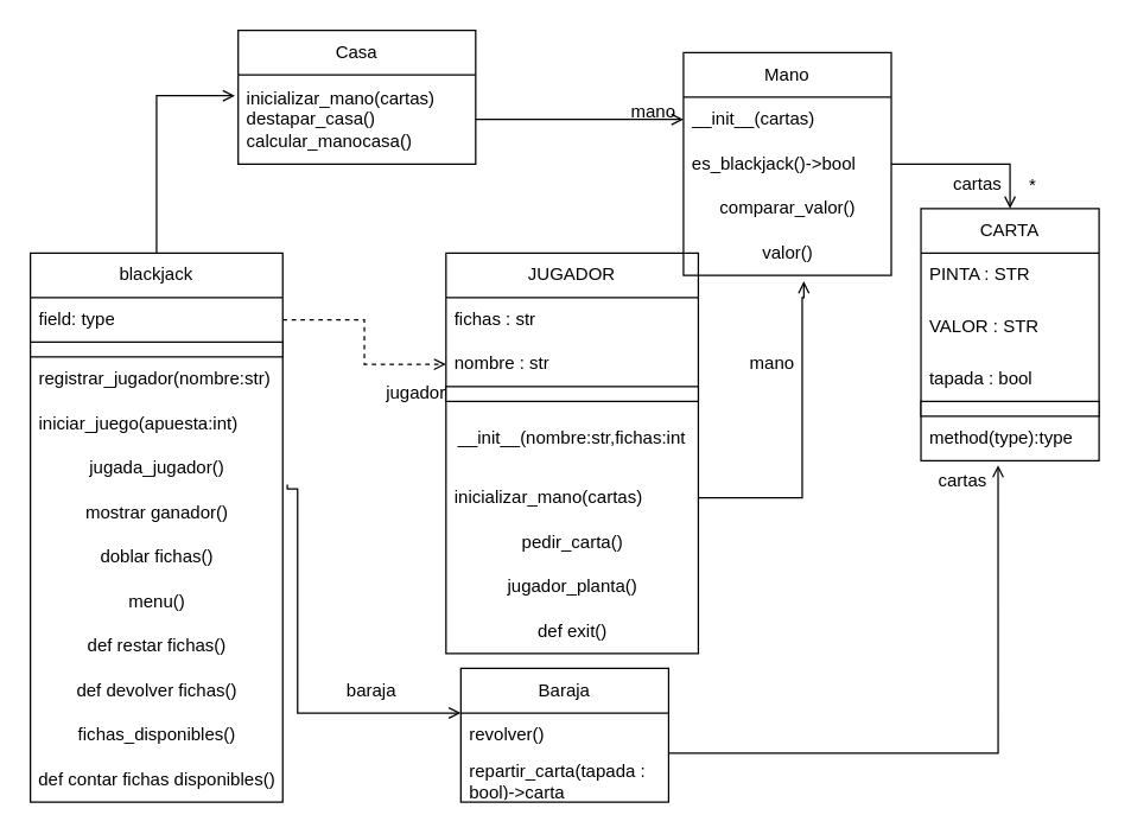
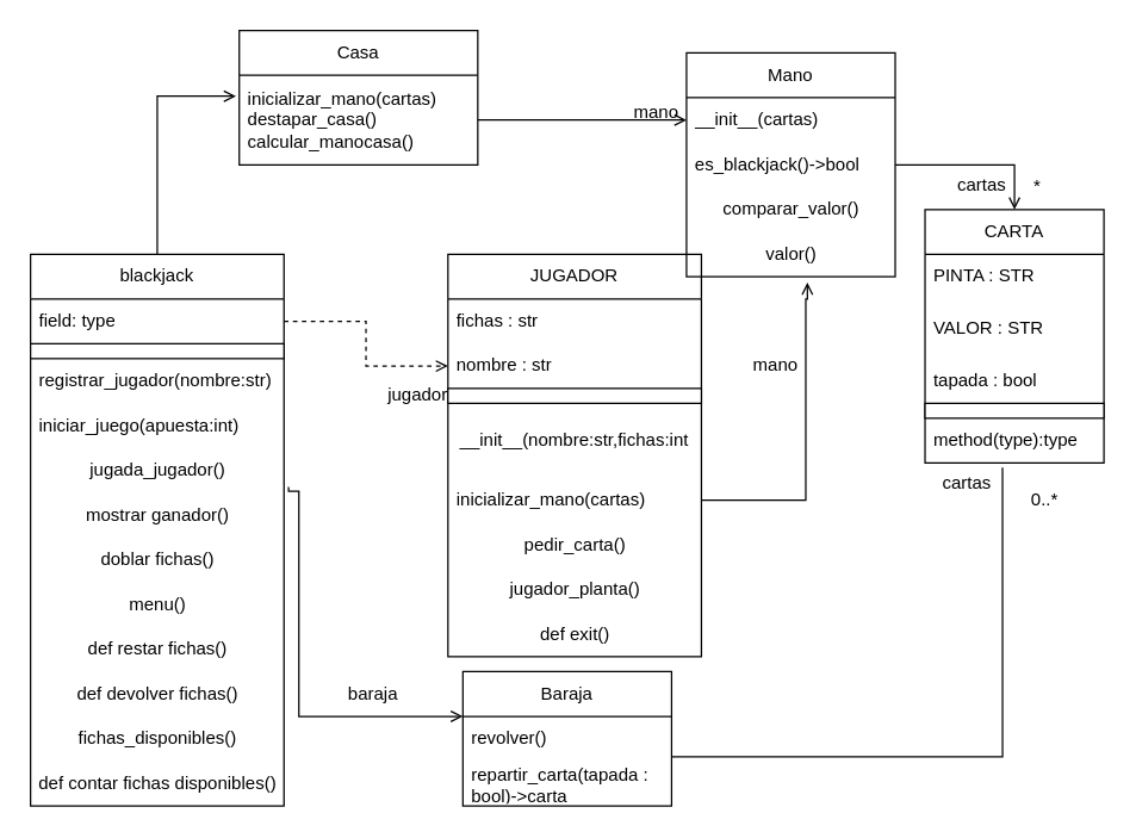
- <mxCell id="42" style="edgeStyle=orthogonalEdgeStyle;rounded=0;orthogonalLoop=1;jettySize=auto;html=1;endArrow=open;endFill=0;entryX=0.433;entryY=1.1;entryDx=0;entryDy=0;entryPerimeter=0;exitX=1;exitY=-0.1;exitDx=0;exitDy=0;exitPerimeter=0;" parent="1" source="40" target="7" edge="1"><mxGeometry relative="1" as="geometry"><mxPoint x="670" y="380" as="targetPoint" /><Array as="points"><mxPoint x="672" y="507" /></Array></mxGeometry></mxCell>
+ <mxCell id="42" style="edgeStyle=orthogonalEdgeStyle;rounded=0;orthogonalLoop=1;jettySize=auto;html=1;endArrow=none;endFill=0;entryX=0.433;entryY=1.1;entryDx=0;entryDy=0;entryPerimeter=0;exitX=1;exitY=-0.1;exitDx=0;exitDy=0;exitPerimeter=0;" parent="1" source="40" target="7" edge="1"><mxGeometry relative="1" as="geometry"><mxPoint x="670" y="380" as="targetPoint" /><Array as="points"><mxPoint x="672" y="507" /></Array></mxGeometry></mxCell>
+ <mxCell id="53" value="0..*" style="text;html=1;align=center;verticalAlign=middle;resizable=0;points=[];autosize=1;strokeColor=none;fillColor=none;" vertex="1" parent="1"><mxGeometry x="680" y="320" width="40" height="30" as="geometry" /></mxCell>
